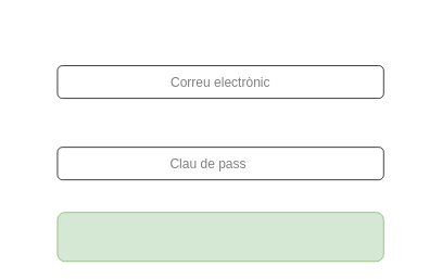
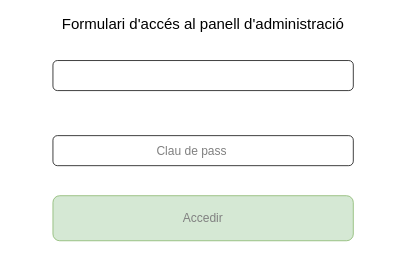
+ <mxCell id="8" value="&lt;font style=&quot;font-size: 20px&quot;&gt;Formulari d'accés al panell d'administració&lt;/font&gt;" style="text;html=1;strokeColor=none;fillColor=none;align=center;verticalAlign=middle;whiteSpace=wrap;rounded=0;glass=1;" vertex="1" parent="1"><mxGeometry x="20" y="20" width="500" height="20" as="geometry" /></mxCell>
- <mxCell id="5" value="&lt;font style=&quot;font-size: 16px&quot; color=&quot;#808080&quot;&gt;Correu electrònic&lt;/font&gt;" style="text;html=1;strokeColor=none;fillColor=none;align=center;verticalAlign=middle;whiteSpace=wrap;rounded=0;strokeWidth=2;glass=1;" vertex="1" parent="1"><mxGeometry x="110" y="90" width="320" height="20" as="geometry" /></mxCell>
+ <mxCell id="7" value="&lt;font style=&quot;font-size: 16px&quot; color=&quot;#808080&quot;&gt;Accedir&lt;br&gt;&lt;/font&gt;" style="text;html=1;strokeColor=none;fillColor=none;align=center;verticalAlign=middle;whiteSpace=wrap;rounded=0;strokeWidth=2;glass=1;" vertex="1" parent="1"><mxGeometry x="110" y="280" width="320" height="20" as="geometry" /></mxCell>
